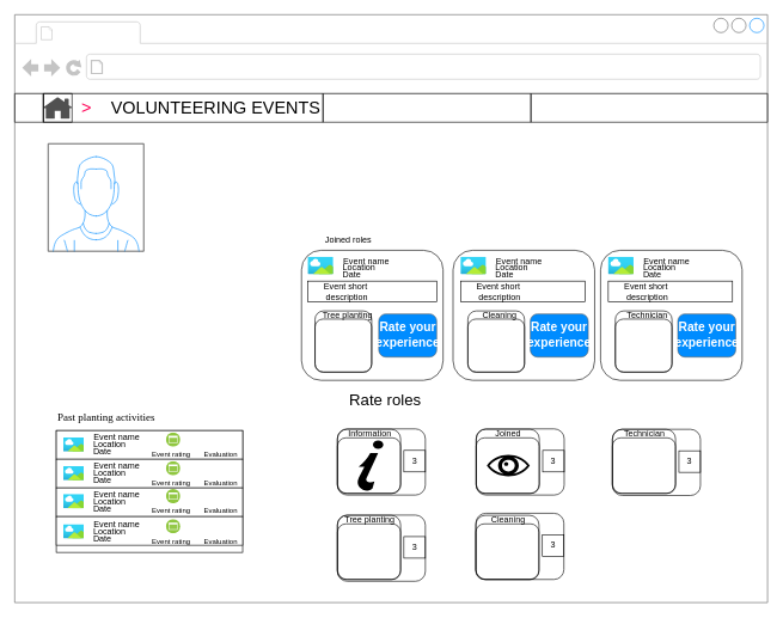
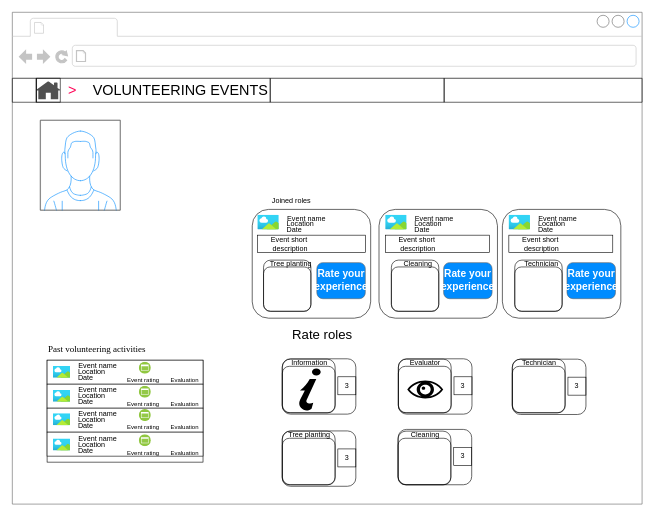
- <mxCell id="38" value="Past planting activities" style="text;html=1;points=[];align=left;verticalAlign=top;spacingTop=-4;fontSize=15;fontFamily=Verdana" vertex="1" parent="2"><mxGeometry x="57.95" y="550" width="170" height="30" as="geometry" /></mxCell>
+ <mxCell id="38" value="Past volunteering activities" style="text;html=1;points=[];align=left;verticalAlign=top;spacingTop=-4;fontSize=15;fontFamily=Verdana" vertex="1" parent="2"><mxGeometry x="57.95" y="550" width="170" height="30" as="geometry" /></mxCell>
- <mxCell id="21" value="Joined" style="text;html=1;align=center;verticalAlign=middle;resizable=0;points=[];autosize=1;strokeColor=none;fillColor=none;" parent="18" vertex="1"><mxGeometry x="9.797" y="-7.727" width="70" height="30" as="geometry" /></mxCell>
+ <mxCell id="21" value="Evaluator" style="text;html=1;align=center;verticalAlign=middle;resizable=0;points=[];autosize=1;strokeColor=none;fillColor=none;" parent="18" vertex="1"><mxGeometry x="9.797" y="-7.727" width="70" height="30" as="geometry" /></mxCell>
